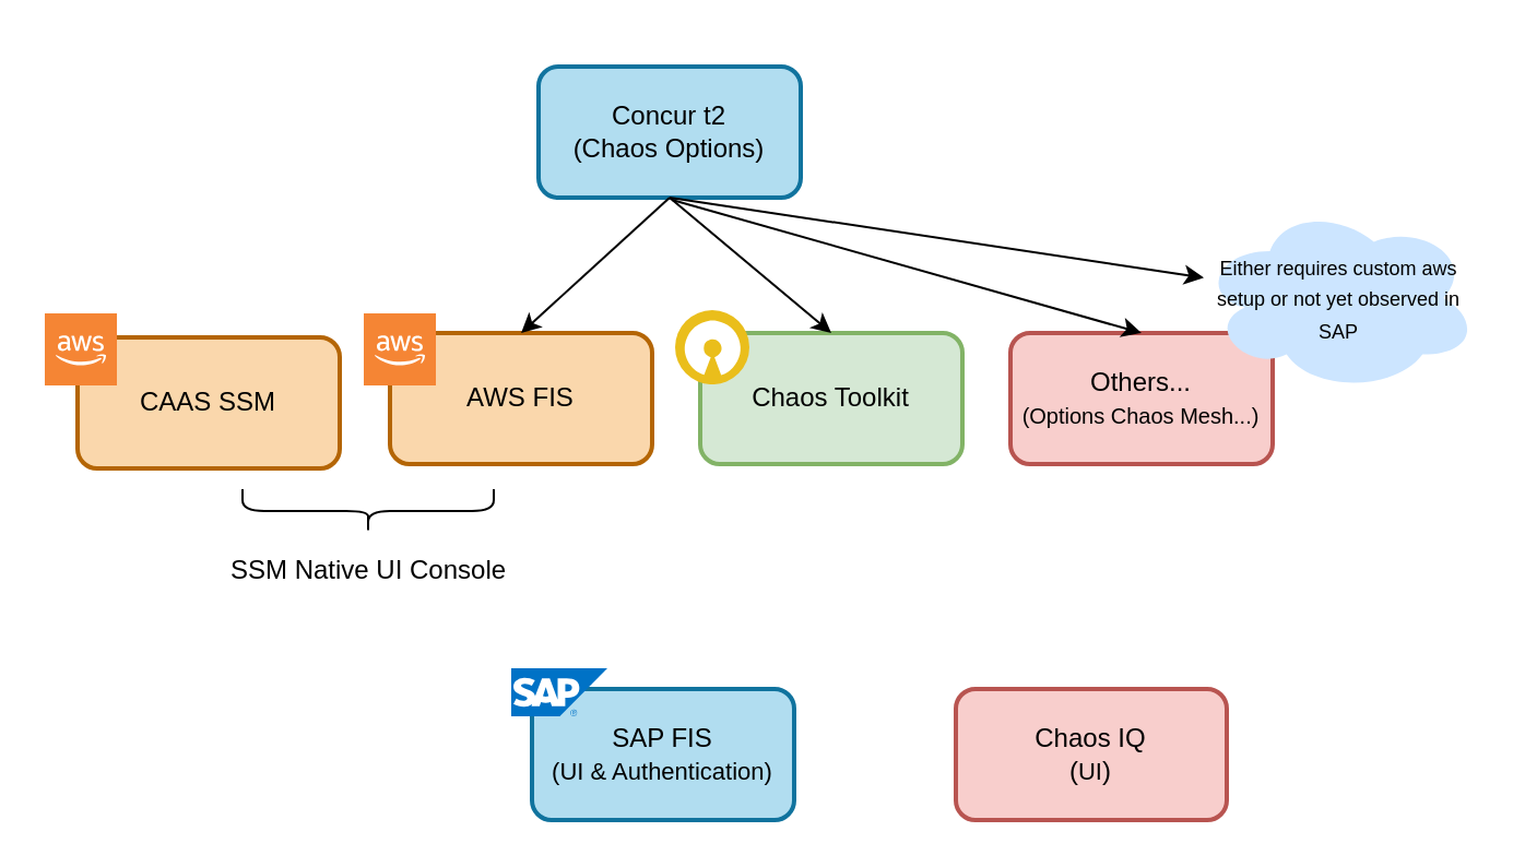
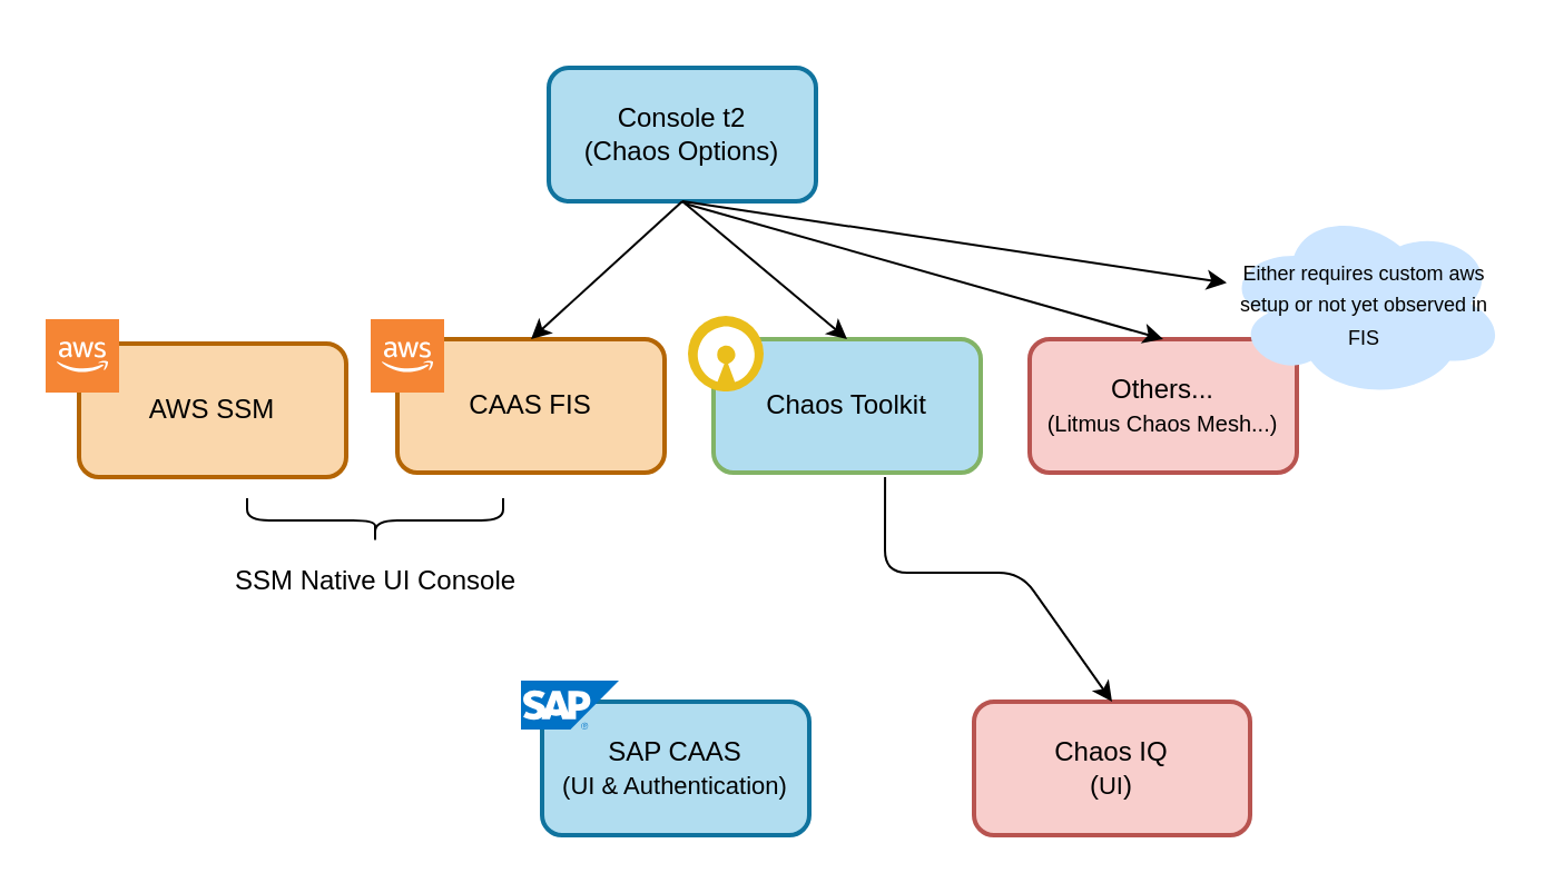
- <mxCell id="2" value="Concur t2&lt;br&gt;(Chaos Options)" style="rounded=1;whiteSpace=wrap;html=1;fillColor=#b1ddf0;strokeColor=#10739e;strokeWidth=2;" vertex="1" parent="1"><mxGeometry x="246" y="30" width="120" height="60" as="geometry" /></mxCell>
+ <mxCell id="2" value="Console t2&lt;br&gt;(Chaos Options)" style="rounded=1;whiteSpace=wrap;html=1;fillColor=#b1ddf0;strokeColor=#10739e;strokeWidth=2;" vertex="1" parent="1"><mxGeometry x="246" y="30" width="120" height="60" as="geometry" /></mxCell>
- <mxCell id="15" value="&lt;font style=&quot;font-size: 9px;&quot;&gt;Either requires custom aws setup or not yet observed in SAP&lt;/font&gt;" style="ellipse;shape=cloud;whiteSpace=wrap;html=1;fontSize=12;fillColor=#cce5ff;strokeColor=none;" vertex="1" parent="1"><mxGeometry x="549" y="93" width="127" height="86" as="geometry" /></mxCell>
+ <mxCell id="15" value="&lt;font style=&quot;font-size: 9px;&quot;&gt;Either requires custom aws setup or not yet observed in FIS&lt;/font&gt;" style="ellipse;shape=cloud;whiteSpace=wrap;html=1;fontSize=12;fillColor=#cce5ff;strokeColor=none;" vertex="1" parent="1"><mxGeometry x="549" y="93" width="127" height="86" as="geometry" /></mxCell>
- <mxCell id="4" value="AWS FIS" style="rounded=1;whiteSpace=wrap;html=1;fillColor=#fad7ac;strokeColor=#b46504;strokeWidth=2;" vertex="1" parent="1"><mxGeometry x="178" y="152" width="120" height="60" as="geometry" /></mxCell>
+ <mxCell id="4" value="CAAS FIS" style="rounded=1;whiteSpace=wrap;html=1;fillColor=#fad7ac;strokeColor=#b46504;strokeWidth=2;" vertex="1" parent="1"><mxGeometry x="178" y="152" width="120" height="60" as="geometry" /></mxCell>
- <mxCell id="3" value="Chaos Toolkit" style="rounded=1;whiteSpace=wrap;html=1;fillColor=#d5e8d4;strokeColor=#82b366;strokeWidth=2;" vertex="1" parent="1"><mxGeometry x="320" y="152" width="120" height="60" as="geometry" /></mxCell>
+ <mxCell id="3" value="Chaos Toolkit" style="rounded=1;whiteSpace=wrap;html=1;fillColor=#b1ddf0;strokeColor=#82b366;strokeWidth=2;" vertex="1" parent="1"><mxGeometry x="320" y="152" width="120" height="60" as="geometry" /></mxCell>
- <mxCell id="6" value="Others...&lt;br&gt;&lt;font style=&quot;font-size: 10px;&quot;&gt;(Options Chaos Mesh...)&lt;/font&gt;" style="rounded=1;whiteSpace=wrap;html=1;fillColor=#f8cecc;strokeColor=#b85450;strokeWidth=2;" vertex="1" parent="1"><mxGeometry x="462" y="152" width="120" height="60" as="geometry" /></mxCell>
+ <mxCell id="6" value="Others...&lt;br&gt;&lt;font style=&quot;font-size: 10px;&quot;&gt;(Litmus Chaos Mesh...)&lt;/font&gt;" style="rounded=1;whiteSpace=wrap;html=1;fillColor=#f8cecc;strokeColor=#b85450;strokeWidth=2;" vertex="1" parent="1"><mxGeometry x="462" y="152" width="120" height="60" as="geometry" /></mxCell>
- <mxCell id="5" value="CAAS SSM" style="rounded=1;whiteSpace=wrap;html=1;fillColor=#fad7ac;strokeColor=#b46504;strokeWidth=2;" vertex="1" parent="1"><mxGeometry x="35" y="154" width="120" height="60" as="geometry" /></mxCell>
+ <mxCell id="5" value="AWS SSM" style="rounded=1;whiteSpace=wrap;html=1;fillColor=#fad7ac;strokeColor=#b46504;strokeWidth=2;" vertex="1" parent="1"><mxGeometry x="35" y="154" width="120" height="60" as="geometry" /></mxCell>
+ <mxCell id="16" value="" style="endArrow=classic;html=1;rounded=1;fontSize=9;entryX=0.5;entryY=0;entryDx=0;entryDy=0;exitX=0.642;exitY=1.033;exitDx=0;exitDy=0;exitPerimeter=0;" edge="1" parent="1" source="3" target="8"><mxGeometry width="50" height="50" relative="1" as="geometry"><mxPoint x="378.96" y="222" as="sourcePoint" /><mxPoint x="311" y="297" as="targetPoint" /><Array as="points"><mxPoint x="397" y="257" /><mxPoint x="458" y="257" /></Array></mxGeometry></mxCell>
- <mxCell id="7" value="SAP FIS&lt;br&gt;&lt;font style=&quot;font-size: 11px;&quot;&gt;(UI &amp;amp; Authentication)&lt;/font&gt;" style="rounded=1;whiteSpace=wrap;html=1;fillColor=#b1ddf0;strokeColor=#10739e;strokeWidth=2;" vertex="1" parent="1"><mxGeometry x="243" y="315" width="120" height="60" as="geometry" /></mxCell>
+ <mxCell id="7" value="SAP CAAS&lt;br&gt;&lt;font style=&quot;font-size: 11px;&quot;&gt;(UI &amp;amp; Authentication)&lt;/font&gt;" style="rounded=1;whiteSpace=wrap;html=1;fillColor=#b1ddf0;strokeColor=#10739e;strokeWidth=2;" vertex="1" parent="1"><mxGeometry x="243" y="315" width="120" height="60" as="geometry" /></mxCell>
